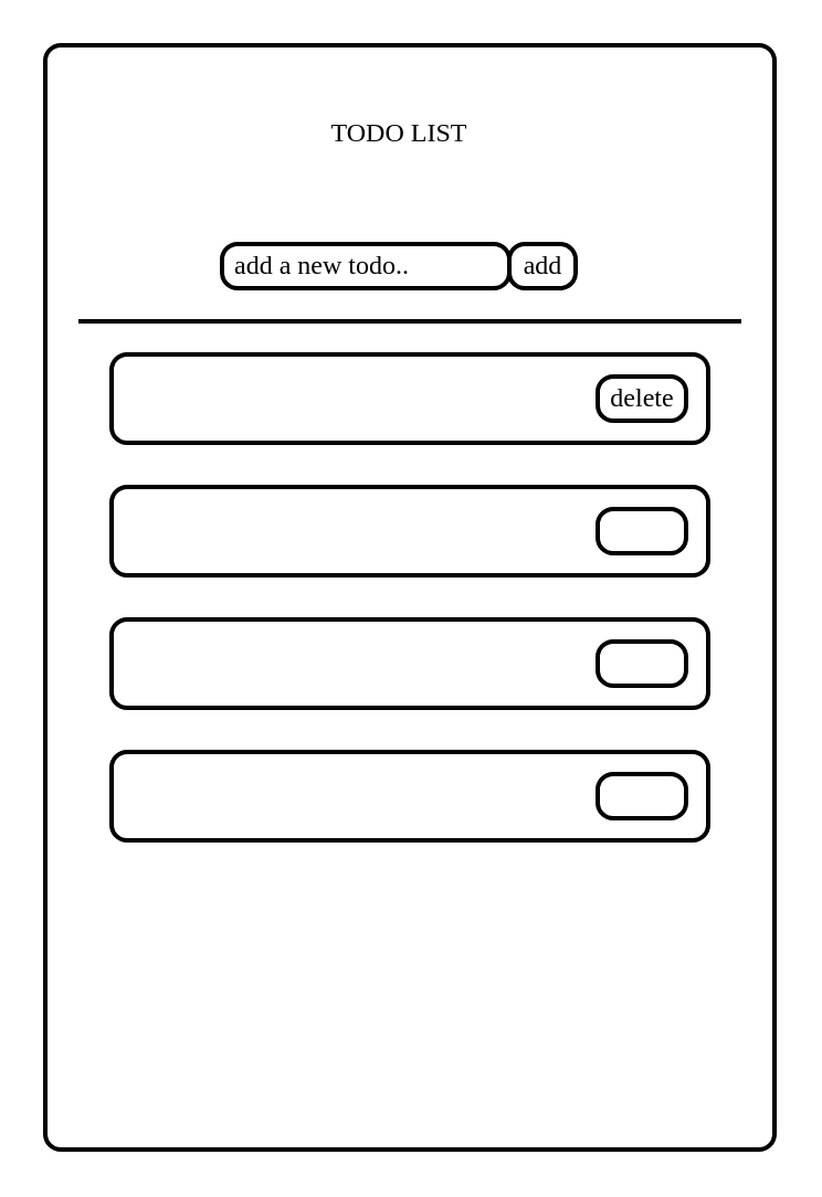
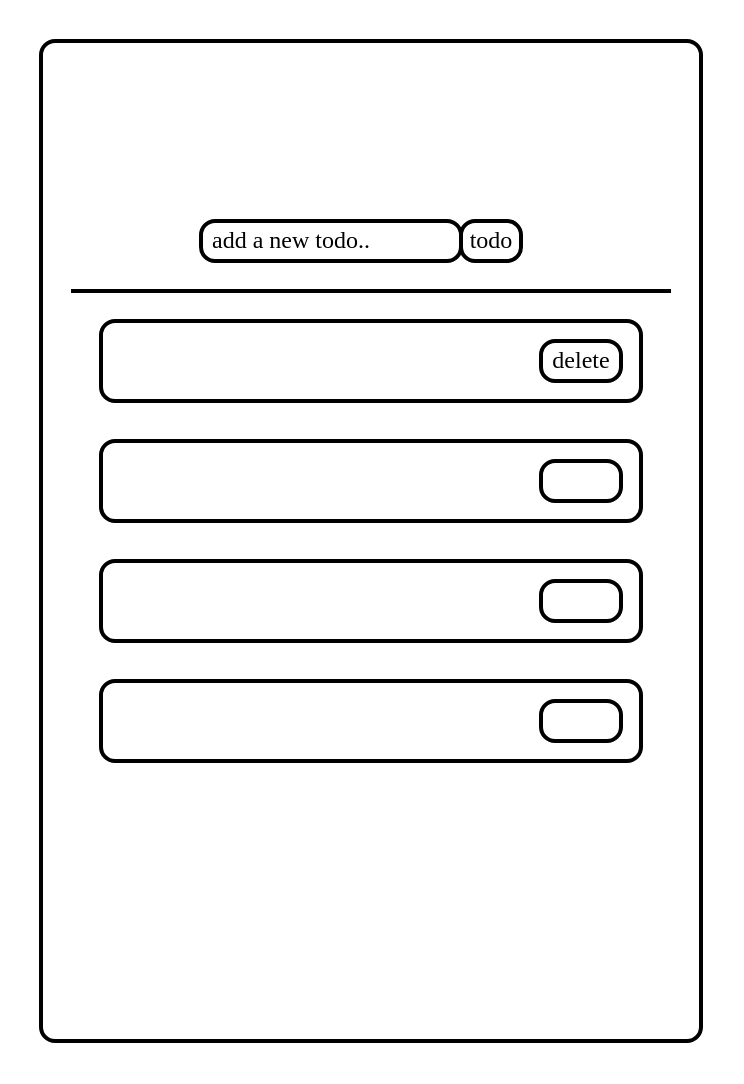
- <mxCell id="14" value="TODO LIST" style="text;html=1;align=center;verticalAlign=middle;resizable=0;points=[];autosize=1;strokeColor=none;fillColor=none;fontFamily=Tahoma;" vertex="1" parent="1"><mxGeometry x="140" y="50" width="80" height="20" as="geometry" /></mxCell>
- <mxCell id="16" value="add" style="text;html=1;align=center;verticalAlign=middle;resizable=0;points=[];autosize=1;strokeColor=none;fillColor=none;fontFamily=Tahoma;" vertex="1" parent="1"><mxGeometry x="225" y="110" width="40" height="20" as="geometry" /></mxCell>
+ <mxCell id="16" value="todo" style="text;html=1;align=center;verticalAlign=middle;resizable=0;points=[];autosize=1;strokeColor=none;fillColor=none;fontFamily=Tahoma;" vertex="1" parent="1"><mxGeometry x="225" y="110" width="40" height="20" as="geometry" /></mxCell>
